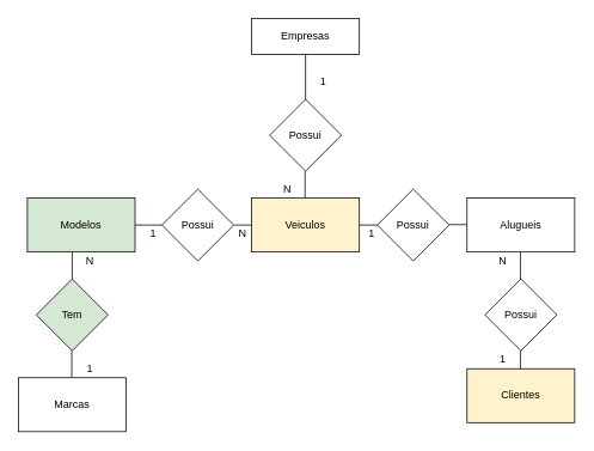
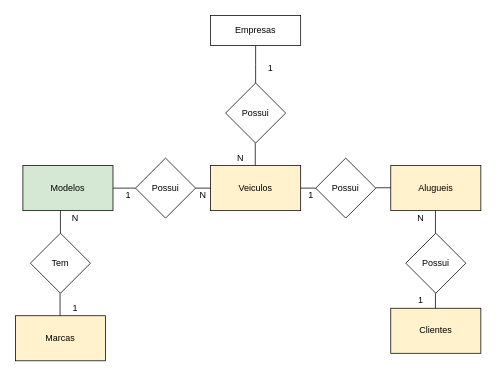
- <mxCell id="10" value="Alugueis" style="rounded=0;whiteSpace=wrap;html=1;" parent="1" vertex="1"><mxGeometry x="520" width="120" height="60" as="geometry" y="220" /></mxCell>
+ <mxCell id="10" value="Alugueis" style="rounded=0;whiteSpace=wrap;html=1;fillColor=#fff2cc;" parent="1" vertex="1"><mxGeometry x="520" width="120" height="60" as="geometry" y="220" /></mxCell>
- <mxCell id="21" value="Tem" style="rhombus;whiteSpace=wrap;html=1;fillColor=#d5e8d4;" parent="1" vertex="1"><mxGeometry x="40" y="310" width="80" height="80" as="geometry" /></mxCell>
+ <mxCell id="21" value="Tem" style="rhombus;whiteSpace=wrap;html=1;" parent="1" vertex="1"><mxGeometry x="40" y="310" width="80" height="80" as="geometry" /></mxCell>
- <mxCell id="23" value="Marcas" style="rounded=0;whiteSpace=wrap;html=1;" parent="1" vertex="1"><mxGeometry x="20" y="420" width="120" height="60" as="geometry" /></mxCell>
+ <mxCell id="23" value="Marcas" style="rounded=0;whiteSpace=wrap;html=1;fillColor=#fff2cc;" parent="1" vertex="1"><mxGeometry x="20" y="420" width="120" height="60" as="geometry" /></mxCell>
